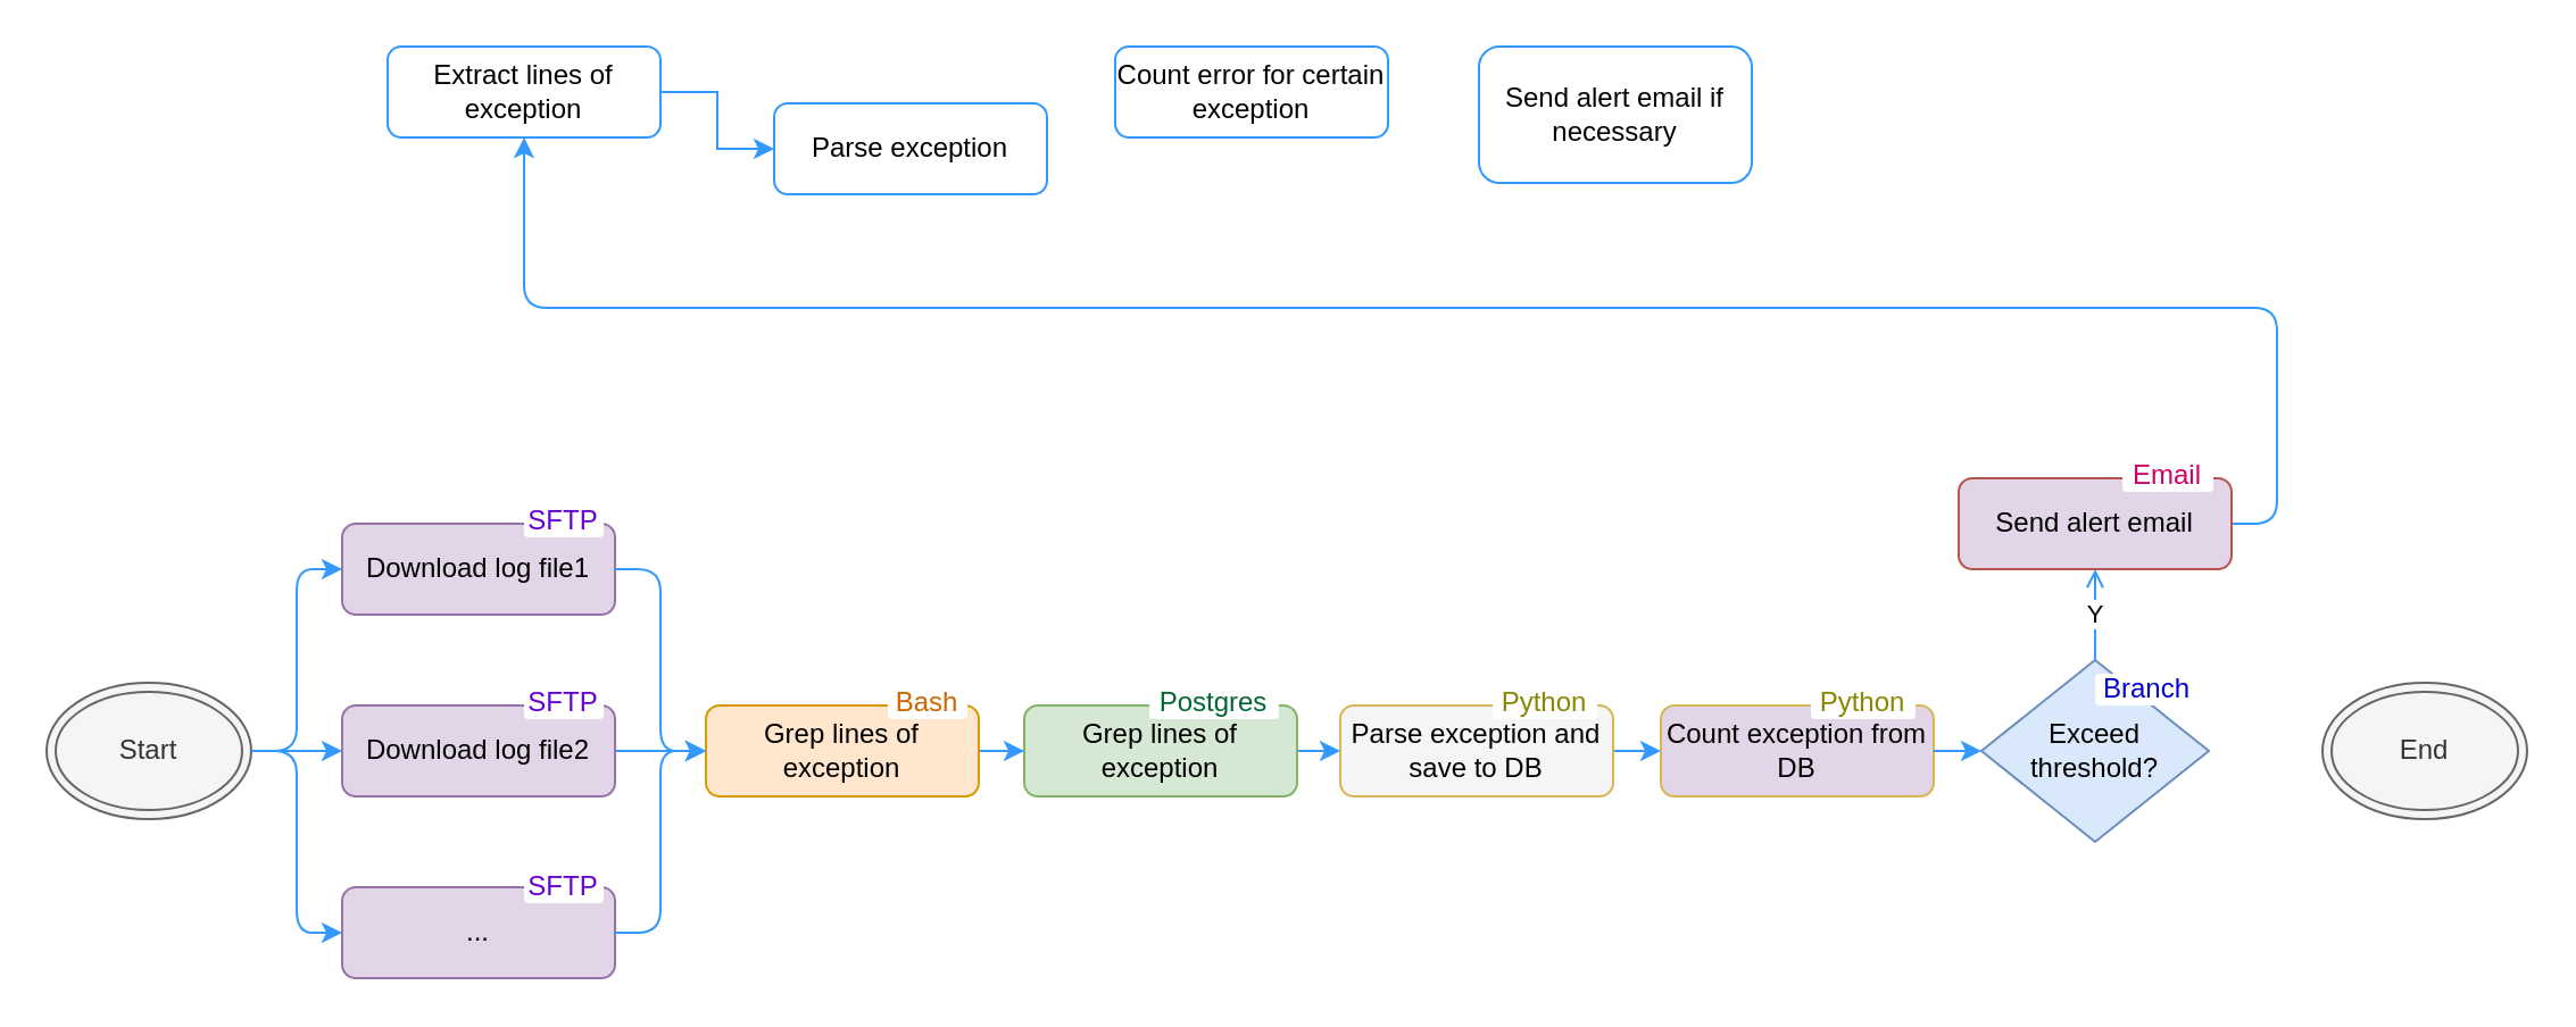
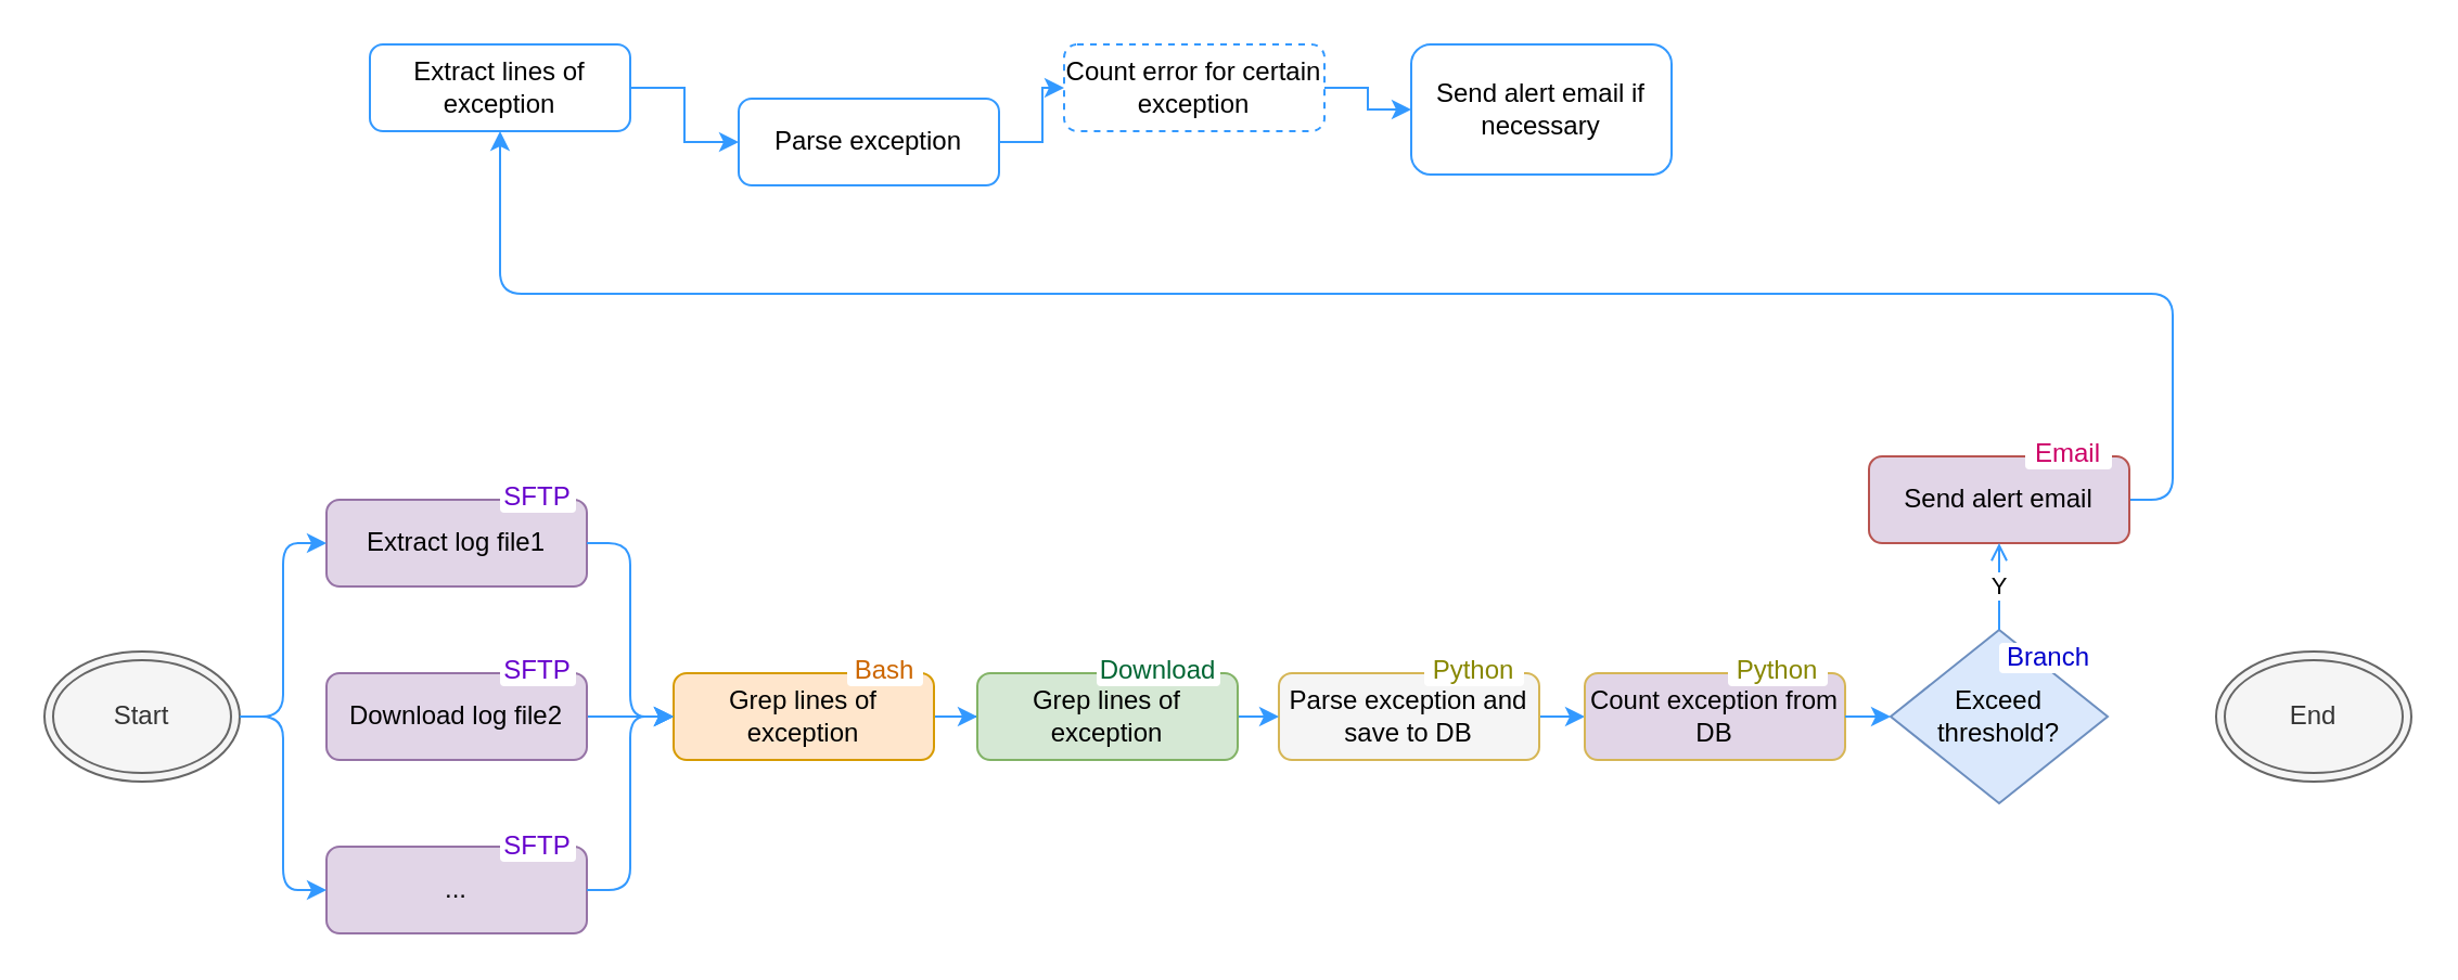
- <mxCell id="7" value="Count error for certain exception" style="rounded=1;whiteSpace=wrap;html=1;fillColor=none;strokeColor=#3399FF;" parent="1" vertex="1"><mxGeometry x="490" y="20" width="120" height="40" as="geometry" /></mxCell>
+ <mxCell id="7" value="Count error for certain exception" style="rounded=1;whiteSpace=wrap;html=1;fillColor=none;strokeColor=#3399FF;dashed=1;" parent="1" vertex="1"><mxGeometry x="490" y="20" width="120" height="40" as="geometry" /></mxCell>
+ <mxCell id="6" value="" style="edgeStyle=orthogonalEdgeStyle;rounded=0;orthogonalLoop=1;jettySize=auto;html=1;strokeColor=#3399FF;" parent="1" source="7" target="8" edge="1"><mxGeometry relative="1" as="geometry" /></mxCell>
+ <mxCell id="4" value="" style="edgeStyle=orthogonalEdgeStyle;rounded=0;orthogonalLoop=1;jettySize=auto;html=1;strokeColor=#3399FF;" parent="1" source="5" target="7" edge="1"><mxGeometry relative="1" as="geometry" /></mxCell>
- <mxCell id="18" value="Download log file1" style="rounded=1;whiteSpace=wrap;html=1;fillColor=#e1d5e7;strokeColor=#9673a6;labelBackgroundColor=none;" parent="1" vertex="1"><mxGeometry x="150" y="230" width="120" height="40" as="geometry" /></mxCell>
+ <mxCell id="18" value="Extract log file1" style="rounded=1;whiteSpace=wrap;html=1;fillColor=#e1d5e7;strokeColor=#9673a6;labelBackgroundColor=none;" parent="1" vertex="1"><mxGeometry x="150" y="230" width="120" height="40" as="geometry" /></mxCell>
- <mxCell id="40" value="Postgres" style="text;html=1;strokeColor=none;align=center;verticalAlign=middle;whiteSpace=wrap;rounded=1;labelBackgroundColor=none;sketch=0;arcSize=14;fillColor=#ffffff;fontColor=#006633;" parent="1" vertex="1"><mxGeometry x="505" y="302" width="57" height="14" as="geometry" /></mxCell>
+ <mxCell id="40" value="Download" style="text;html=1;strokeColor=none;align=center;verticalAlign=middle;whiteSpace=wrap;rounded=1;labelBackgroundColor=none;sketch=0;arcSize=14;fillColor=#ffffff;fontColor=#006633;" parent="1" vertex="1"><mxGeometry x="505" y="302" width="57" height="14" as="geometry" /></mxCell>
- <mxCell id="24" value="" style="edgeStyle=orthogonalEdgeStyle;rounded=1;orthogonalLoop=1;jettySize=auto;html=1;strokeColor=#3399FF;" parent="1" source="25" target="10" edge="1"><mxGeometry relative="1" as="geometry" /></mxCell>
